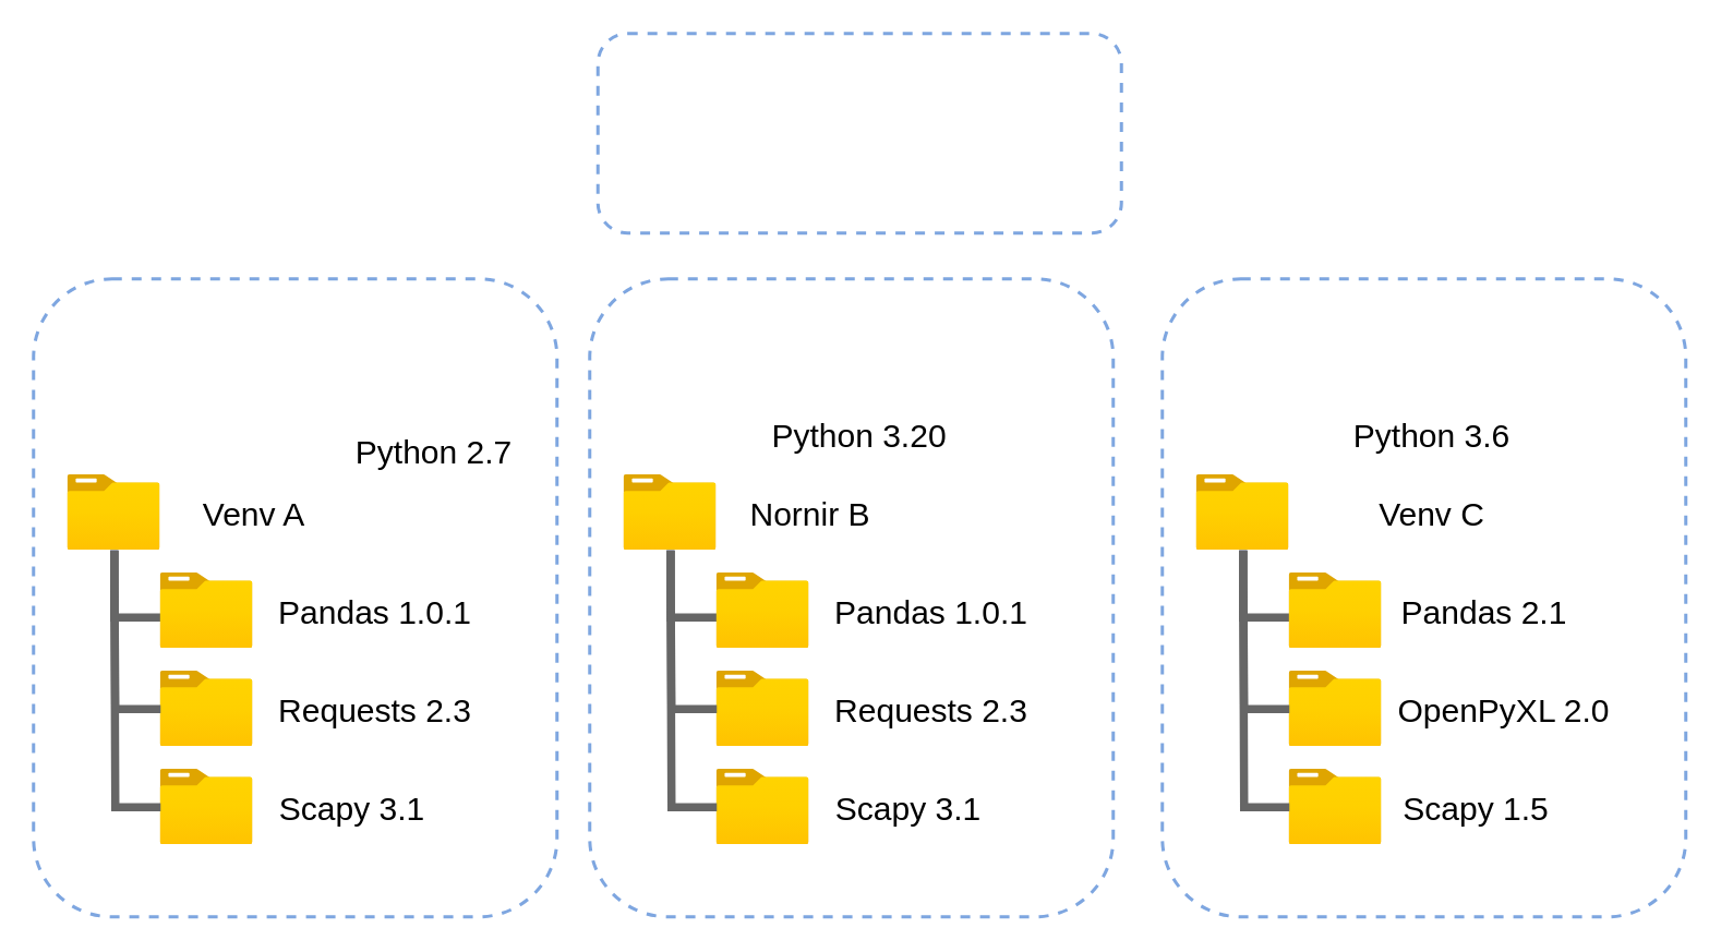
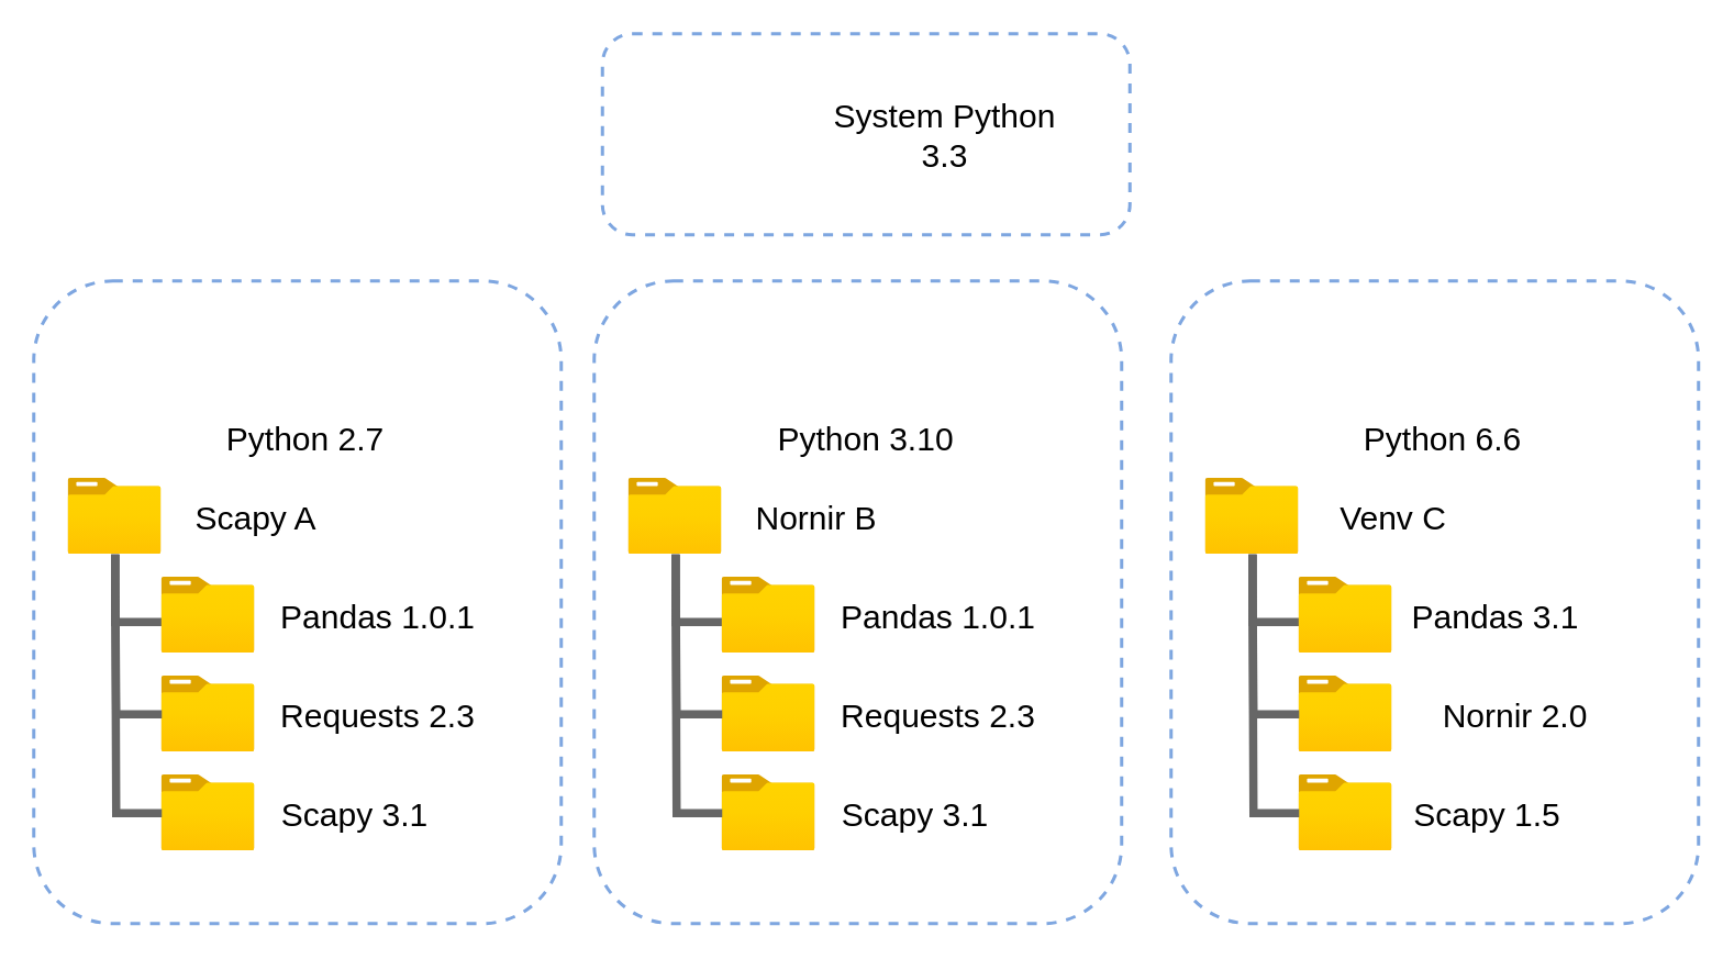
+ <mxCell id="46" value="System Python&lt;br&gt;3.3" style="text;html=1;strokeColor=none;fillColor=none;align=center;verticalAlign=middle;whiteSpace=wrap;rounded=0;dashed=1;fontSize=20;" vertex="1" parent="1"><mxGeometry x="490" y="66" width="165.64" height="30" as="geometry" /></mxCell>
- <mxCell id="26" value="Python 3.20" style="text;html=1;strokeColor=none;fillColor=none;align=center;verticalAlign=middle;whiteSpace=wrap;rounded=0;dashed=1;fontSize=20;" vertex="1" parent="1"><mxGeometry x="470" y="250" width="110" height="30" as="geometry" /></mxCell>
+ <mxCell id="26" value="Python 3.10" style="text;html=1;strokeColor=none;fillColor=none;align=center;verticalAlign=middle;whiteSpace=wrap;rounded=0;dashed=1;fontSize=20;" vertex="1" parent="1"><mxGeometry x="470" y="250" width="110" height="30" as="geometry" /></mxCell>
- <mxCell id="39" value="Python 3.6" style="text;html=1;strokeColor=none;fillColor=none;align=center;verticalAlign=middle;whiteSpace=wrap;rounded=0;dashed=1;fontSize=20;" vertex="1" parent="1"><mxGeometry x="820" y="250" width="110" height="30" as="geometry" /></mxCell>
+ <mxCell id="39" value="Python 6.6" style="text;html=1;strokeColor=none;fillColor=none;align=center;verticalAlign=middle;whiteSpace=wrap;rounded=0;dashed=1;fontSize=20;" vertex="1" parent="1"><mxGeometry x="820" y="250" width="110" height="30" as="geometry" /></mxCell>
- <mxCell id="12" value="Python 2.7" style="text;html=1;strokeColor=none;fillColor=none;align=center;verticalAlign=middle;whiteSpace=wrap;rounded=0;dashed=1;fontSize=20;" vertex="1" parent="1"><mxGeometry x="210" y="260" width="110" height="30" as="geometry" /></mxCell>
+ <mxCell id="12" value="Python 2.7" style="text;html=1;strokeColor=none;fillColor=none;align=center;verticalAlign=middle;whiteSpace=wrap;rounded=0;dashed=1;fontSize=20;" vertex="1" parent="1"><mxGeometry x="130" y="250" width="110" height="30" as="geometry" /></mxCell>
- <mxCell id="13" value="Venv A" style="text;html=1;strokeColor=none;fillColor=none;align=center;verticalAlign=middle;whiteSpace=wrap;rounded=0;dashed=1;fontSize=20;" vertex="1" parent="1"><mxGeometry x="100" y="298" width="110" height="30" as="geometry" /></mxCell>
+ <mxCell id="13" value="Scapy A" style="text;html=1;strokeColor=none;fillColor=none;align=center;verticalAlign=middle;whiteSpace=wrap;rounded=0;dashed=1;fontSize=20;" vertex="1" parent="1"><mxGeometry x="100" y="298" width="110" height="30" as="geometry" /></mxCell>
- <mxCell id="40" value="Venv C" style="text;html=1;strokeColor=none;fillColor=none;align=center;verticalAlign=middle;whiteSpace=wrap;rounded=0;dashed=1;fontSize=20;" vertex="1" parent="1"><mxGeometry x="820" y="298" width="110" height="30" as="geometry" /></mxCell>
+ <mxCell id="40" value="Venv C" style="text;html=1;strokeColor=none;fillColor=none;align=center;verticalAlign=middle;whiteSpace=wrap;rounded=0;dashed=1;fontSize=20;" vertex="1" parent="1"><mxGeometry x="790" y="298" width="110" height="30" as="geometry" /></mxCell>
- <mxCell id="41" value="Pandas 2.1" style="text;html=1;strokeColor=none;fillColor=none;align=center;verticalAlign=middle;whiteSpace=wrap;rounded=0;dashed=1;fontSize=20;" vertex="1" parent="1"><mxGeometry x="832.36" y="358" width="150" height="30" as="geometry" /></mxCell>
+ <mxCell id="41" value="Pandas 3.1" style="text;html=1;strokeColor=none;fillColor=none;align=center;verticalAlign=middle;whiteSpace=wrap;rounded=0;dashed=1;fontSize=20;" vertex="1" parent="1"><mxGeometry x="832.36" y="358" width="150" height="30" as="geometry" /></mxCell>
- <mxCell id="42" value="OpenPyXL 2.0" style="text;html=1;strokeColor=none;fillColor=none;align=center;verticalAlign=middle;whiteSpace=wrap;rounded=0;dashed=1;fontSize=20;" vertex="1" parent="1"><mxGeometry x="844.36" y="418" width="150" height="30" as="geometry" /></mxCell>
+ <mxCell id="42" value="Nornir 2.0" style="text;html=1;strokeColor=none;fillColor=none;align=center;verticalAlign=middle;whiteSpace=wrap;rounded=0;dashed=1;fontSize=20;" vertex="1" parent="1"><mxGeometry x="844.36" y="418" width="150" height="30" as="geometry" /></mxCell>
